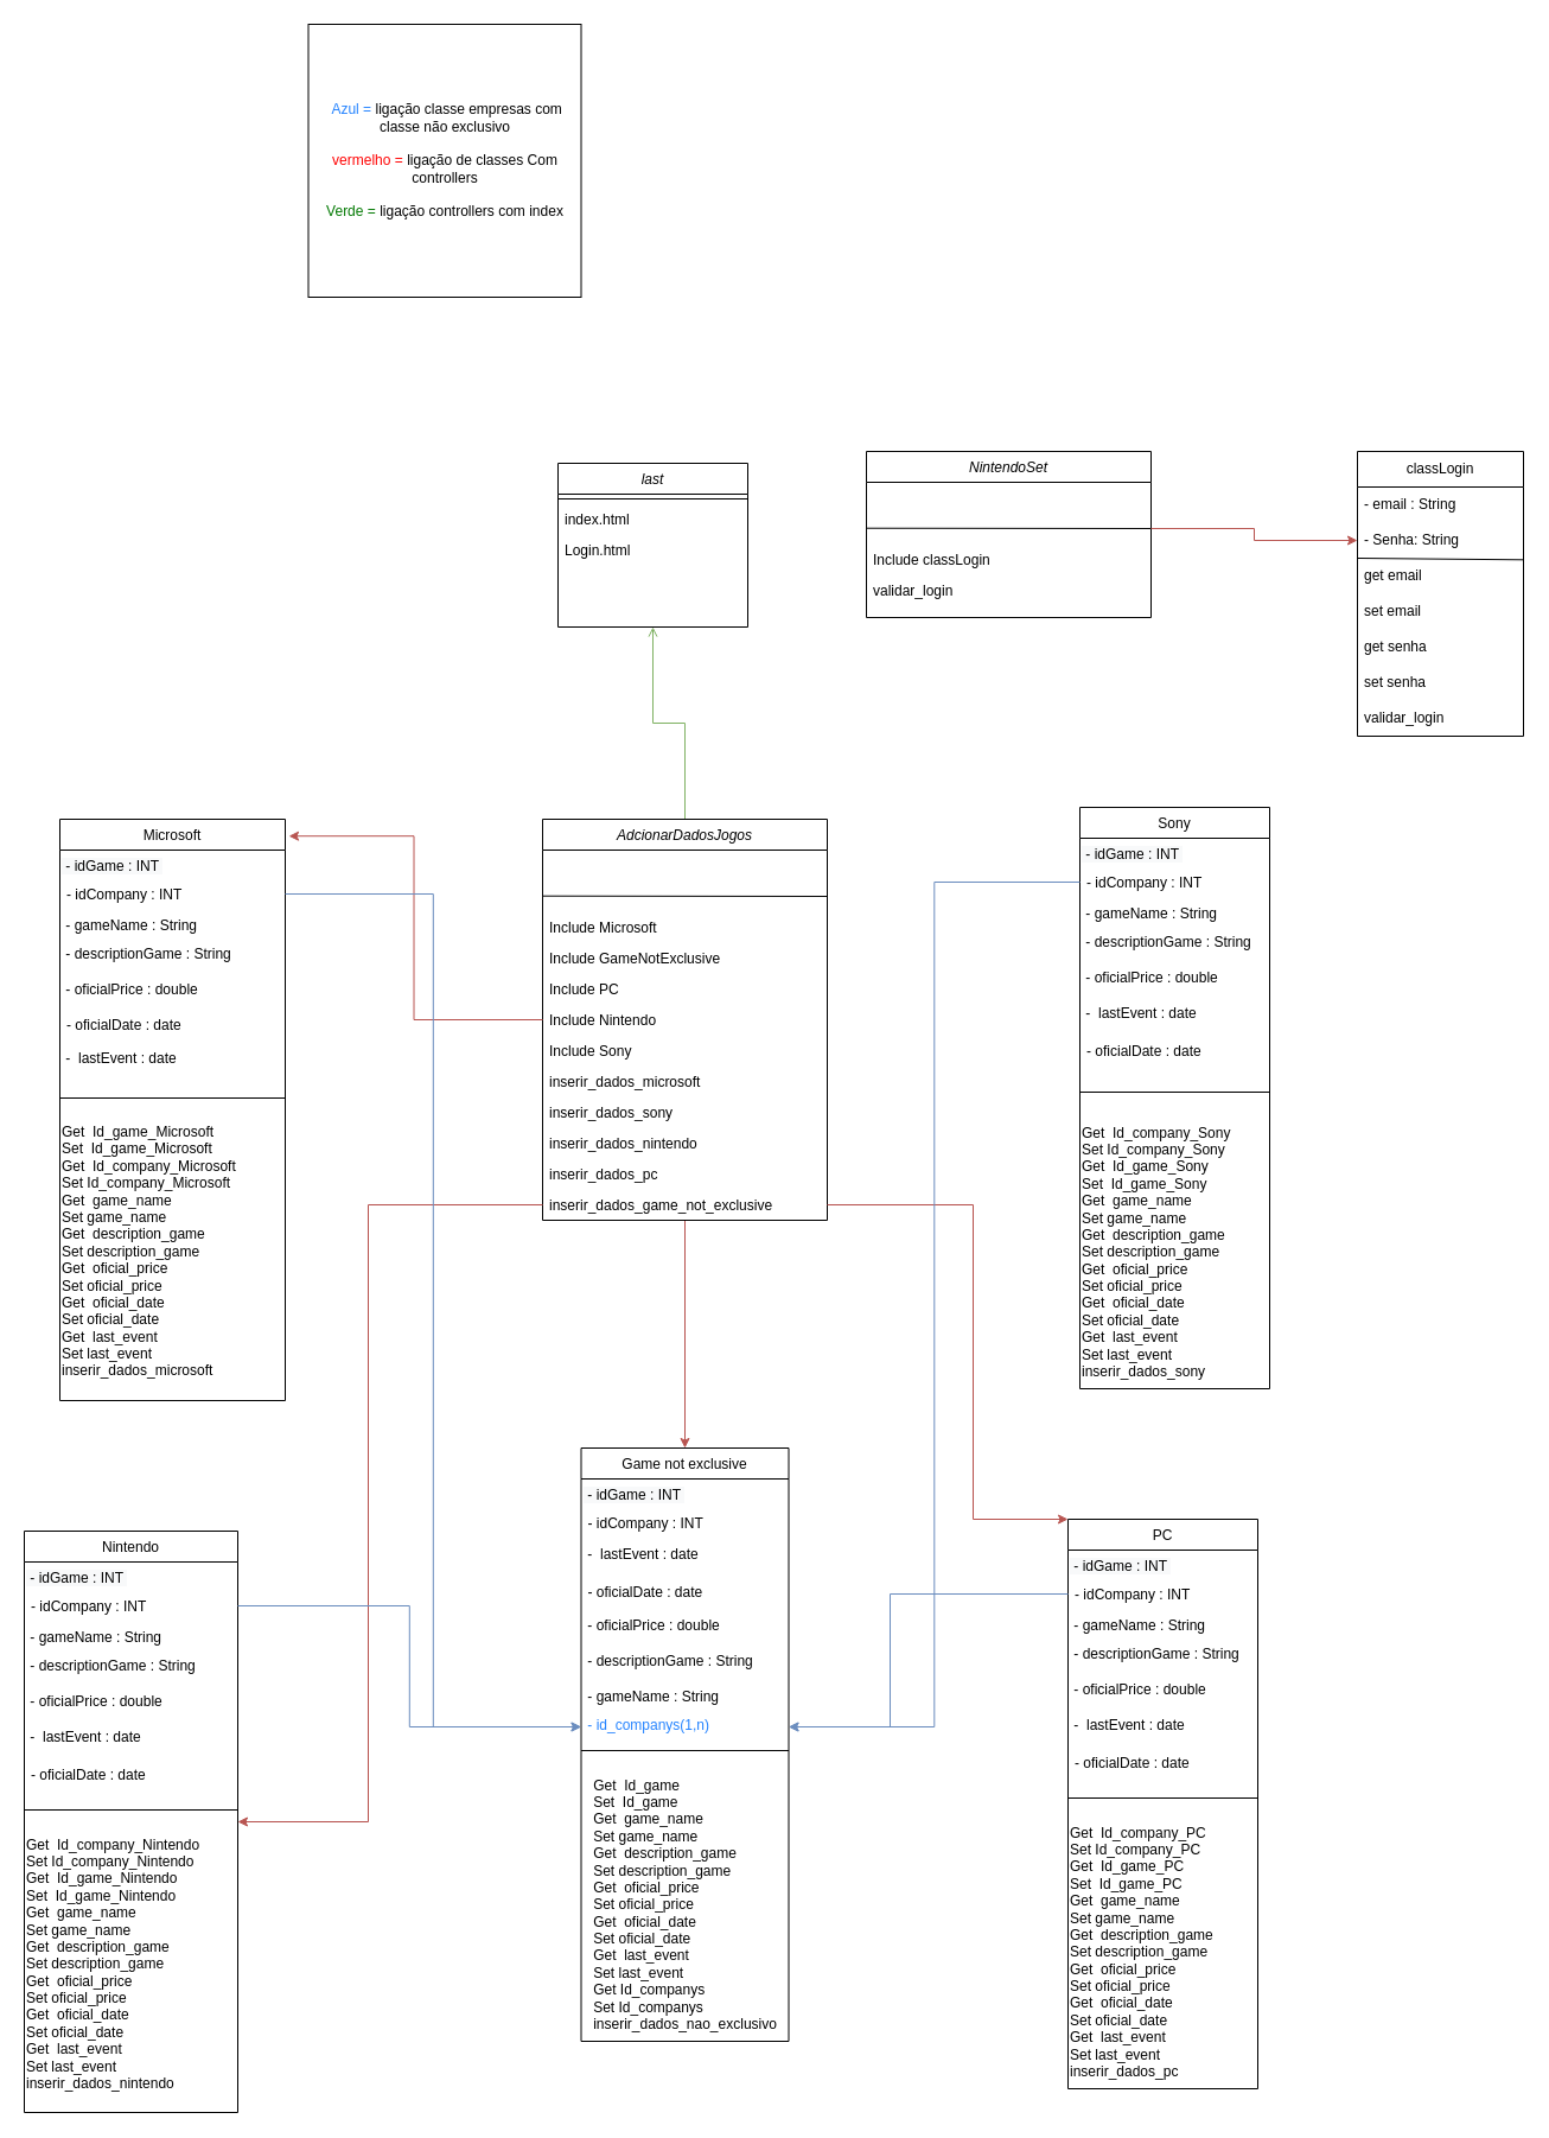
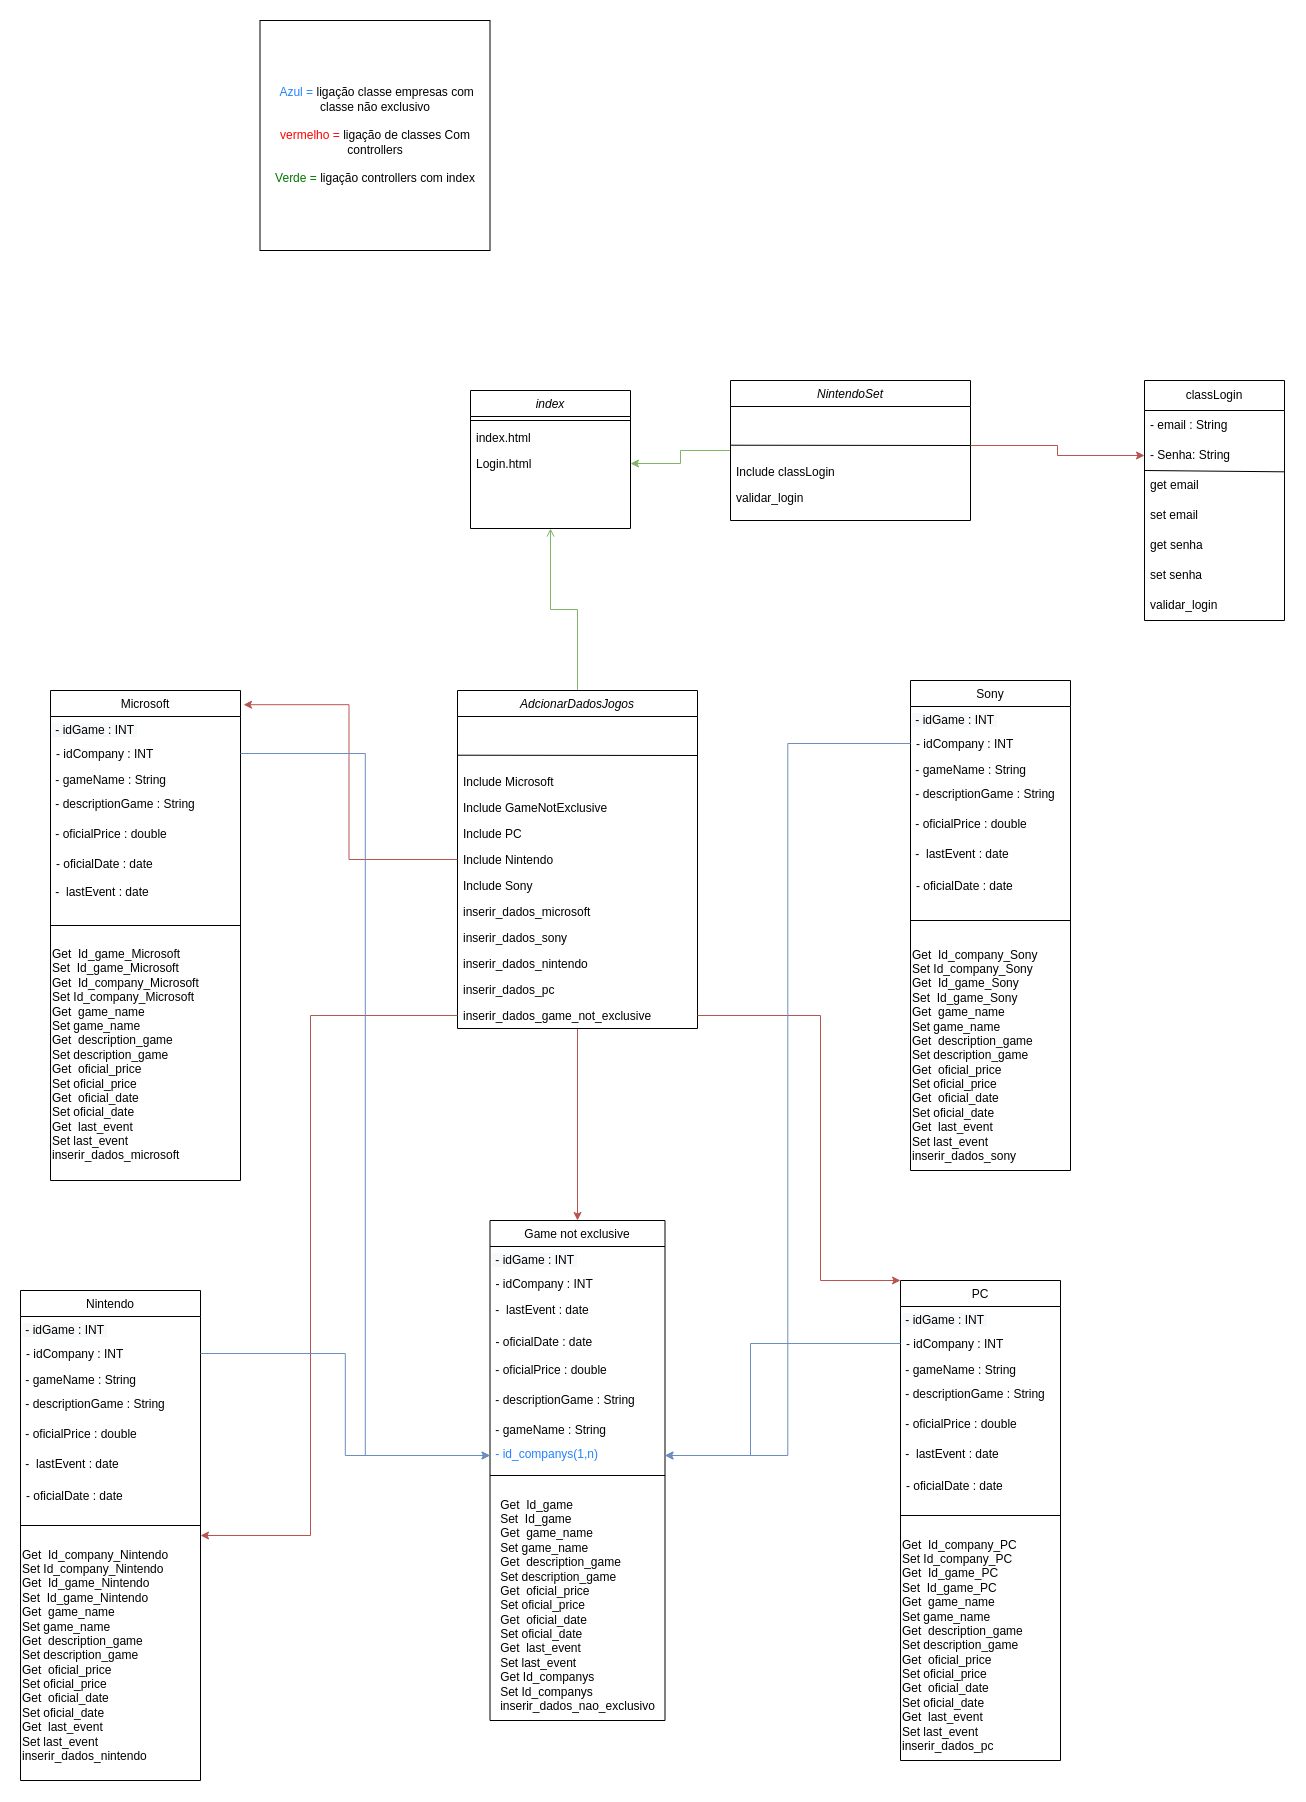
- <mxCell id="2" value="last" style="swimlane;fontStyle=2;align=center;verticalAlign=top;childLayout=stackLayout;horizontal=1;startSize=26;horizontalStack=0;resizeParent=1;resizeLast=0;collapsible=1;marginBottom=0;rounded=0;shadow=0;strokeWidth=1;" parent="1" vertex="1"><mxGeometry x="470" y="390" width="160" height="138" as="geometry"><mxRectangle x="860" y="-858" width="160" height="26" as="alternateBounds" /></mxGeometry></mxCell>
+ <mxCell id="2" value="index" style="swimlane;fontStyle=2;align=center;verticalAlign=top;childLayout=stackLayout;horizontal=1;startSize=26;horizontalStack=0;resizeParent=1;resizeLast=0;collapsible=1;marginBottom=0;rounded=0;shadow=0;strokeWidth=1;" parent="1" vertex="1"><mxGeometry x="470" y="390" width="160" height="138" as="geometry"><mxRectangle x="860" y="-858" width="160" height="26" as="alternateBounds" /></mxGeometry></mxCell>
+ <mxCell id="83" style="edgeStyle=orthogonalEdgeStyle;rounded=0;orthogonalLoop=1;jettySize=auto;html=1;entryX=1;entryY=0.5;entryDx=0;entryDy=0;fillColor=#d5e8d4;strokeColor=#82b366;" edge="1" parent="1" source="84" target="5"><mxGeometry relative="1" as="geometry" /></mxCell>
